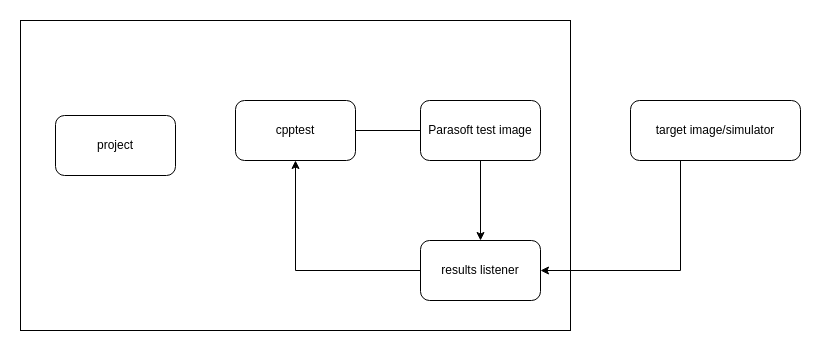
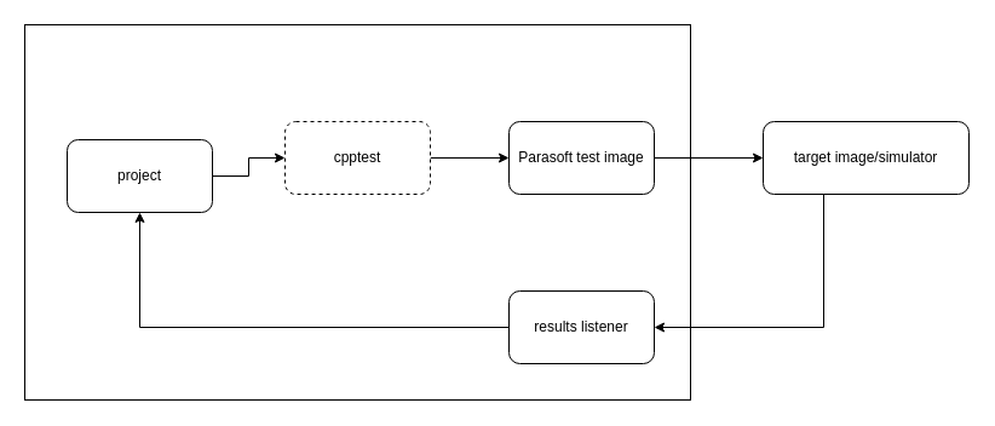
- <mxCell id="12" value="cpptest" style="rounded=1;whiteSpace=wrap;html=1;" vertex="1" parent="1"><mxGeometry x="235" y="100" width="120" height="60" as="geometry" /></mxCell>
+ <mxCell id="12" value="cpptest" style="rounded=1;whiteSpace=wrap;html=1;dashed=1;" vertex="1" parent="1"><mxGeometry x="235" y="100" width="120" height="60" as="geometry" /></mxCell>
- <mxCell id="11" value="" style="edgeStyle=orthogonalEdgeStyle;rounded=0;orthogonalLoop=1;jettySize=auto;html=1;endArrow=none;" edge="1" parent="1" source="12" target="6"><mxGeometry relative="1" as="geometry" /></mxCell>
+ <mxCell id="11" value="" style="edgeStyle=orthogonalEdgeStyle;rounded=0;orthogonalLoop=1;jettySize=auto;html=1;" edge="1" parent="1" source="12" target="6"><mxGeometry relative="1" as="geometry" /></mxCell>
+ <mxCell id="3" value="" style="edgeStyle=orthogonalEdgeStyle;rounded=0;orthogonalLoop=1;jettySize=auto;html=1;" edge="1" parent="1" source="4" target="12"><mxGeometry relative="1" as="geometry" /></mxCell>
- <mxCell id="5" value="" style="edgeStyle=orthogonalEdgeStyle;rounded=0;orthogonalLoop=1;jettySize=auto;html=1;" edge="1" parent="1" source="6" target="10"><mxGeometry relative="1" as="geometry" /></mxCell>
+ <mxCell id="5" value="" style="edgeStyle=orthogonalEdgeStyle;rounded=0;orthogonalLoop=1;jettySize=auto;html=1;" edge="1" parent="1" source="6" target="8"><mxGeometry relative="1" as="geometry" /></mxCell>
- <mxCell id="9" value="" style="edgeStyle=orthogonalEdgeStyle;rounded=0;orthogonalLoop=1;jettySize=auto;html=1;" edge="1" parent="1" source="10" target="12"><mxGeometry relative="1" as="geometry" /></mxCell>
+ <mxCell id="9" value="" style="edgeStyle=orthogonalEdgeStyle;rounded=0;orthogonalLoop=1;jettySize=auto;html=1;" edge="1" parent="1" source="10" target="4"><mxGeometry relative="1" as="geometry" /></mxCell>
